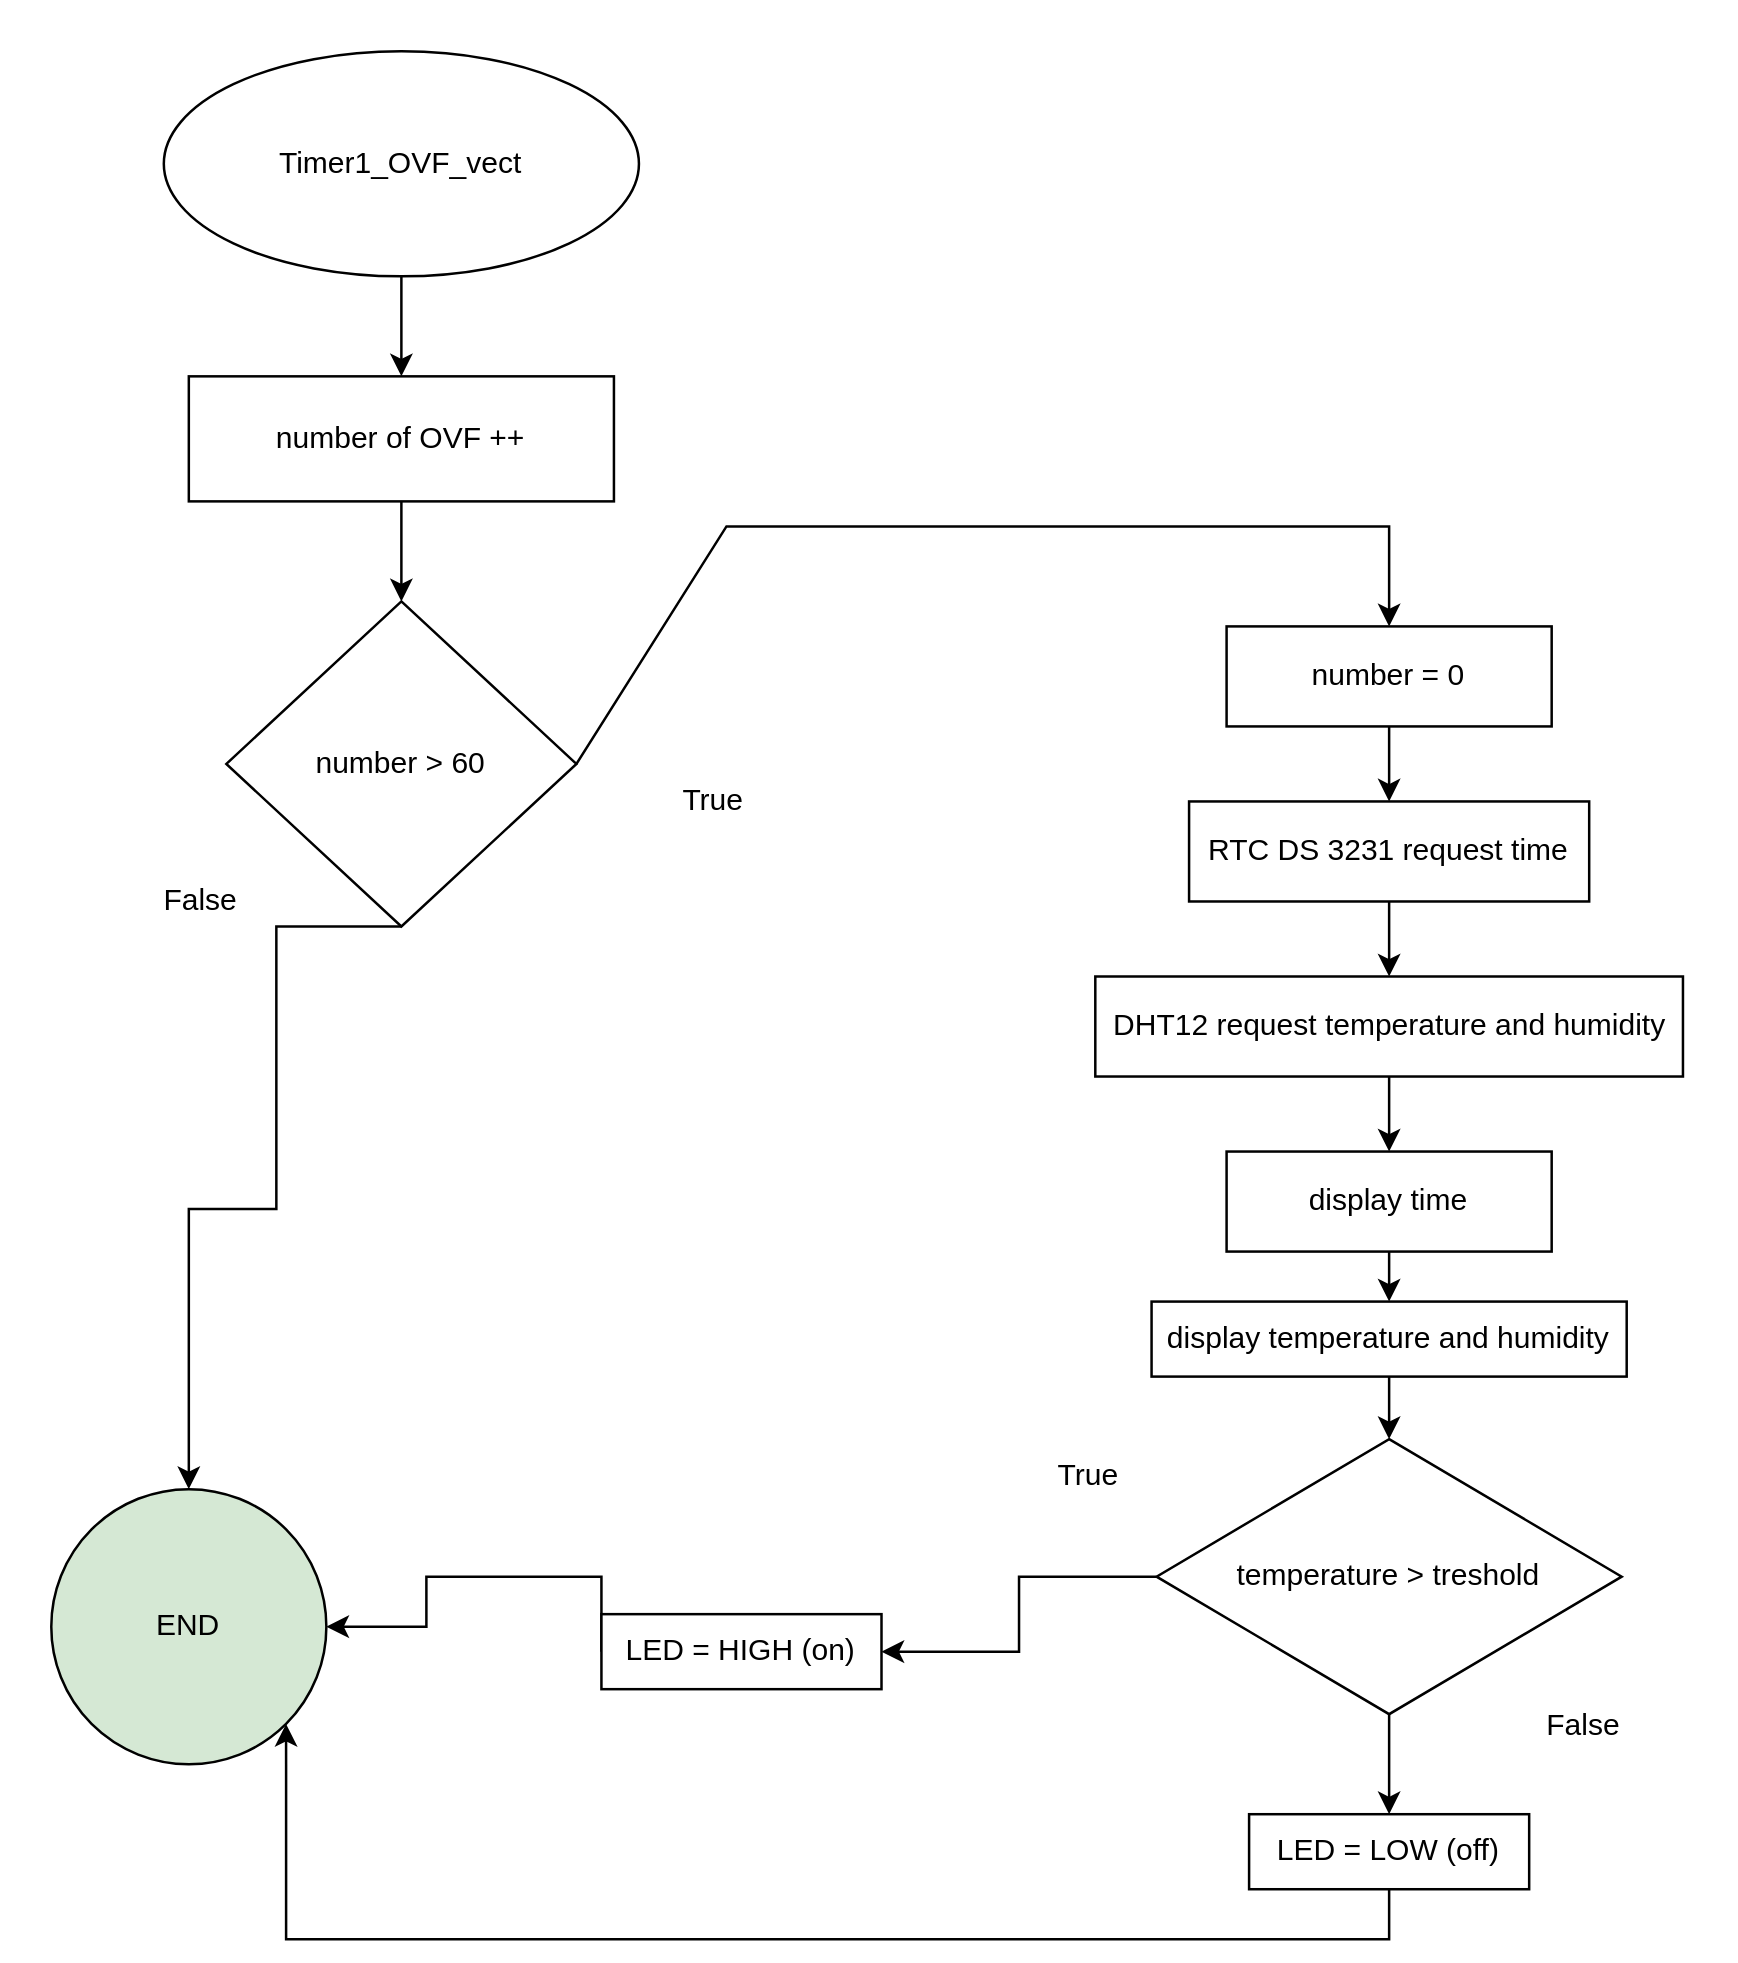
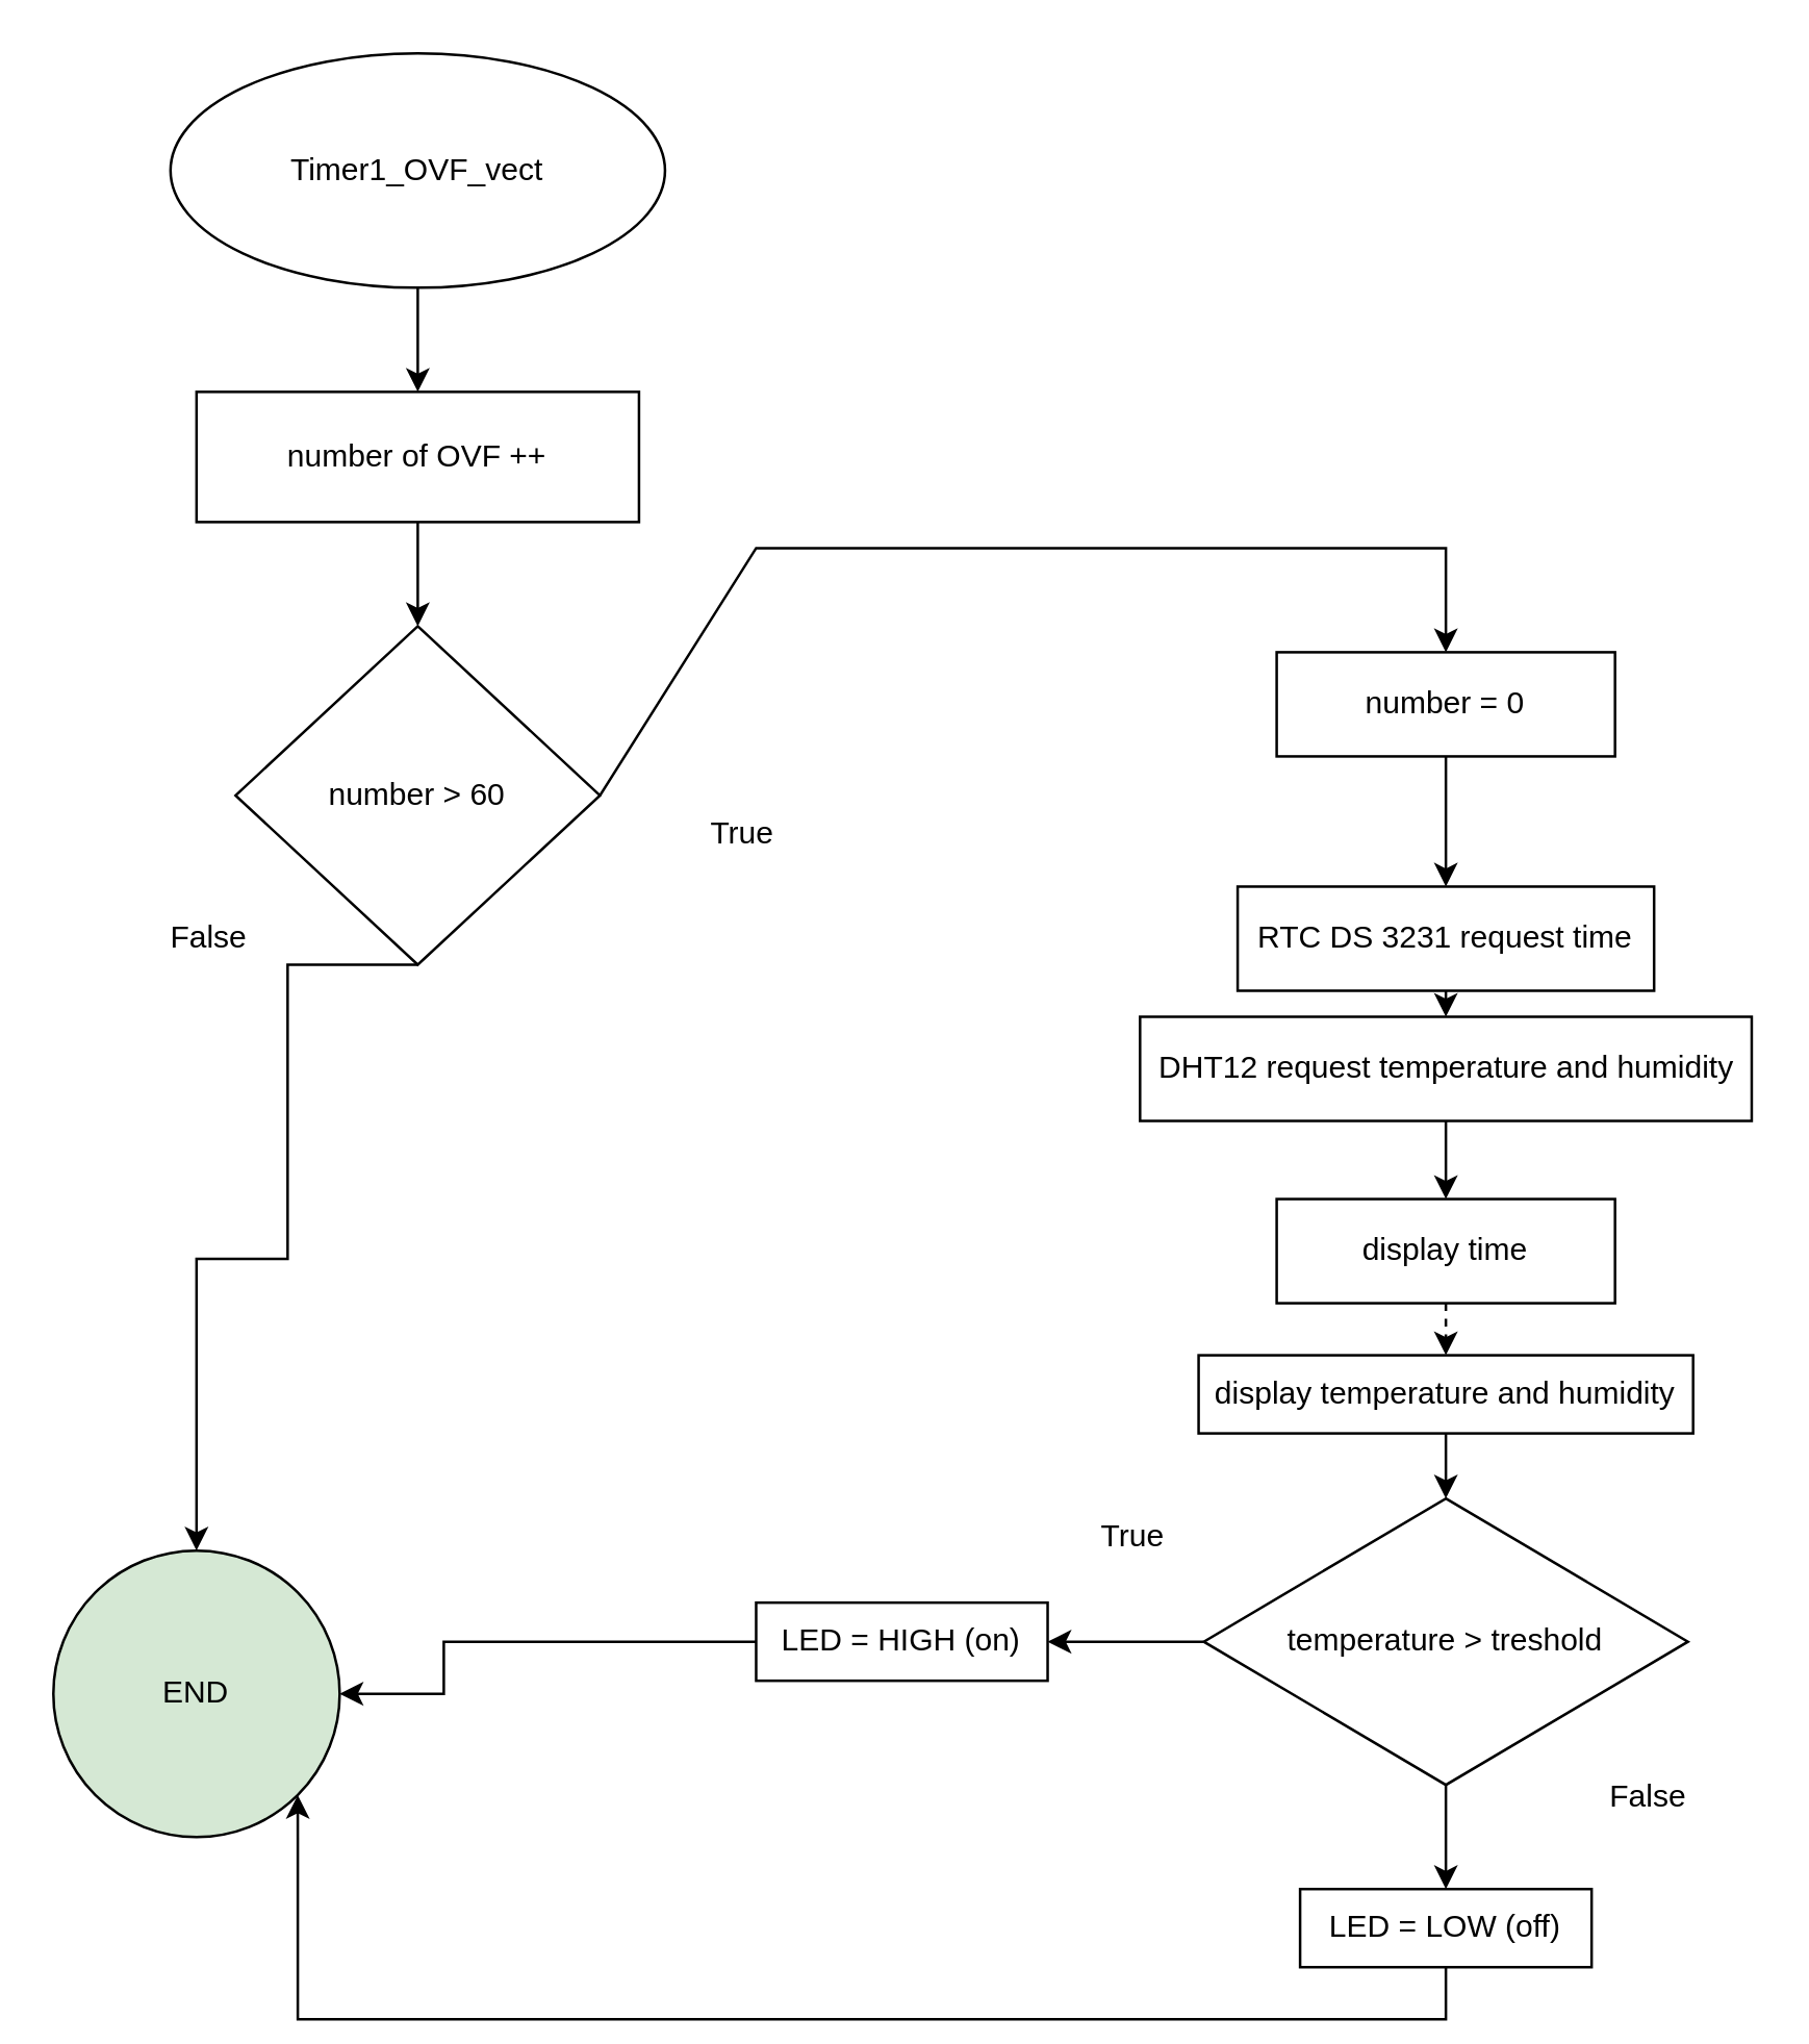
- <mxCell id="14" value="RTC DS 3231 request time" style="rounded=0;whiteSpace=wrap;html=1;" vertex="1" parent="1"><mxGeometry x="475" y="320" width="160" height="40" as="geometry" /></mxCell>
+ <mxCell id="14" value="RTC DS 3231 request time" style="rounded=0;whiteSpace=wrap;html=1;" vertex="1" parent="1"><mxGeometry x="475" y="340" width="160" height="40" as="geometry" /></mxCell>
- <mxCell id="17" style="edgeStyle=orthogonalEdgeStyle;rounded=0;orthogonalLoop=1;jettySize=auto;html=1;exitX=0.5;exitY=1;exitDx=0;exitDy=0;entryX=0.5;entryY=0;entryDx=0;entryDy=0;" edge="1" parent="1" source="18" target="20"><mxGeometry relative="1" as="geometry" /></mxCell>
+ <mxCell id="17" style="edgeStyle=orthogonalEdgeStyle;rounded=0;orthogonalLoop=1;jettySize=auto;html=1;exitX=0.5;exitY=1;exitDx=0;exitDy=0;entryX=0.5;entryY=0;entryDx=0;entryDy=0;dashed=1;" edge="1" parent="1" source="18" target="20"><mxGeometry relative="1" as="geometry" /></mxCell>
- <mxCell id="28" value="LED = HIGH (on)" style="rounded=0;whiteSpace=wrap;html=1;" vertex="1" parent="1"><mxGeometry x="240" y="645" width="112" height="30" as="geometry" /></mxCell>
+ <mxCell id="28" value="LED = HIGH (on)" style="rounded=0;whiteSpace=wrap;html=1;" vertex="1" parent="1"><mxGeometry x="290" y="615" width="112" height="30" as="geometry" /></mxCell>
